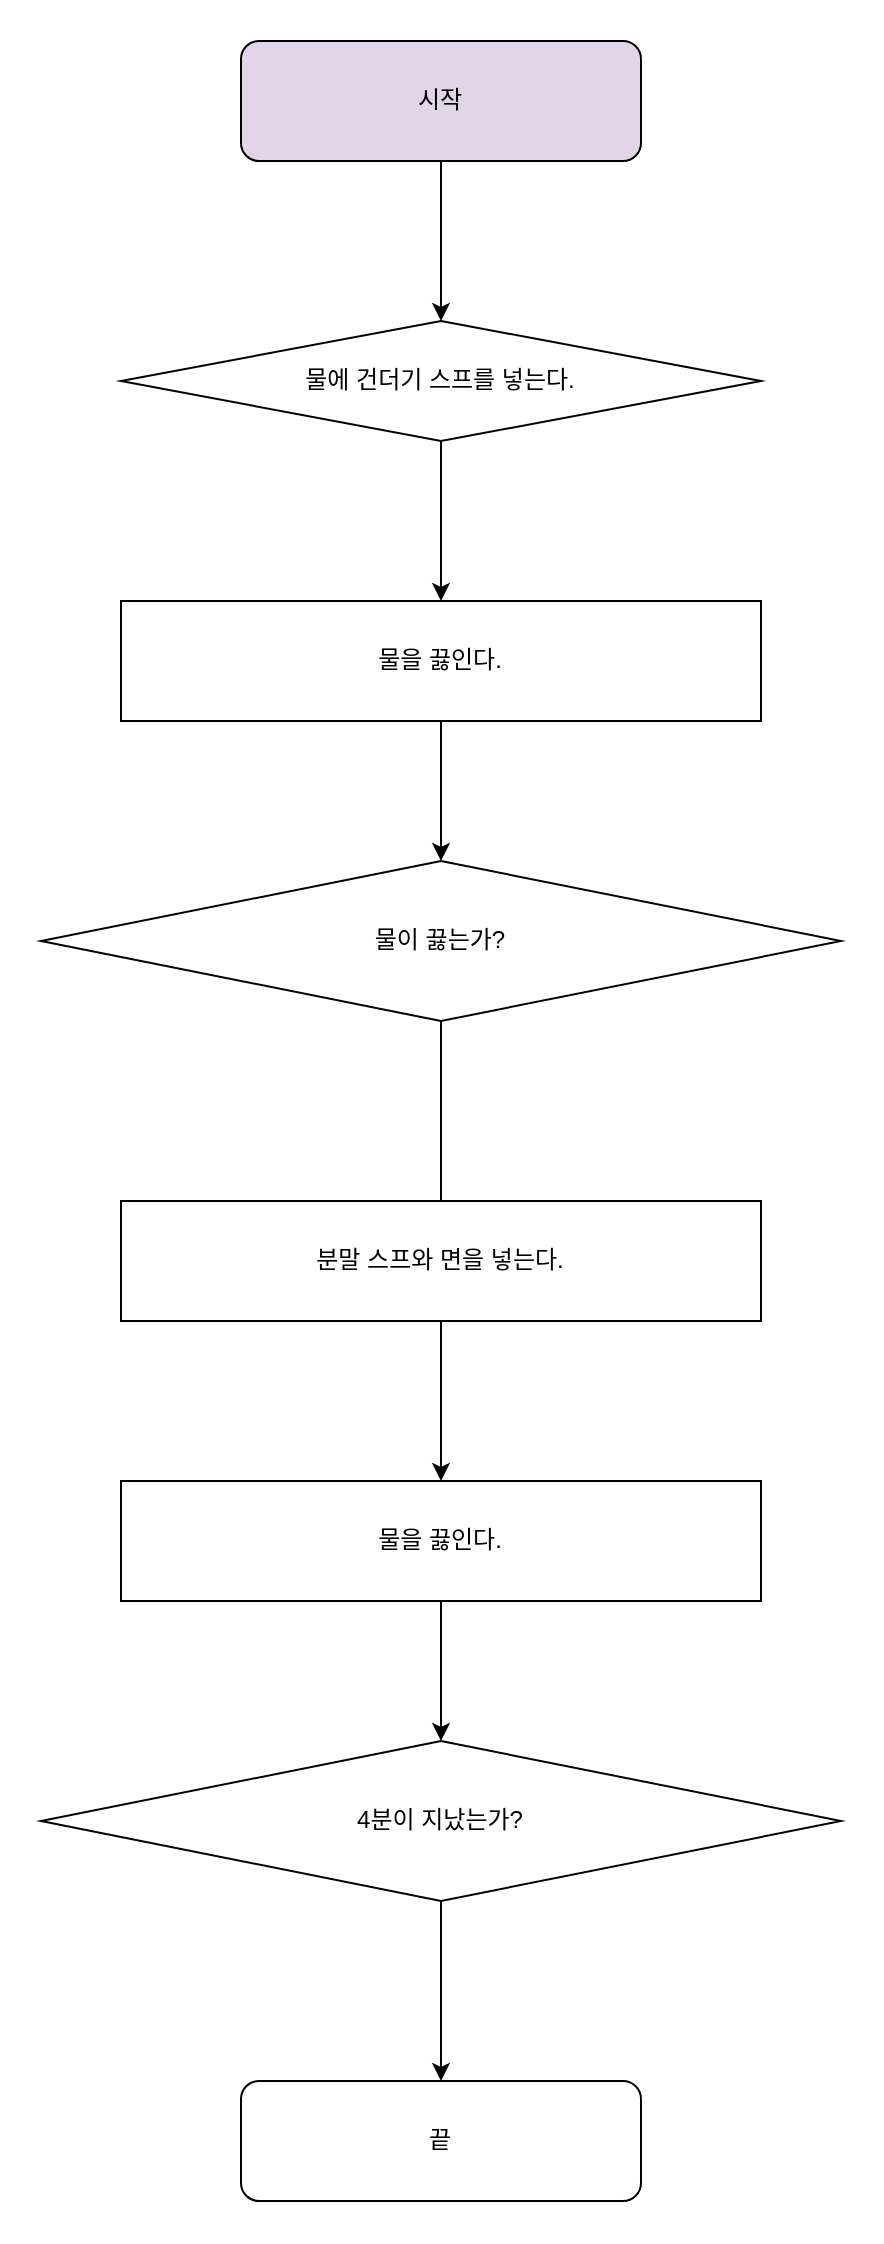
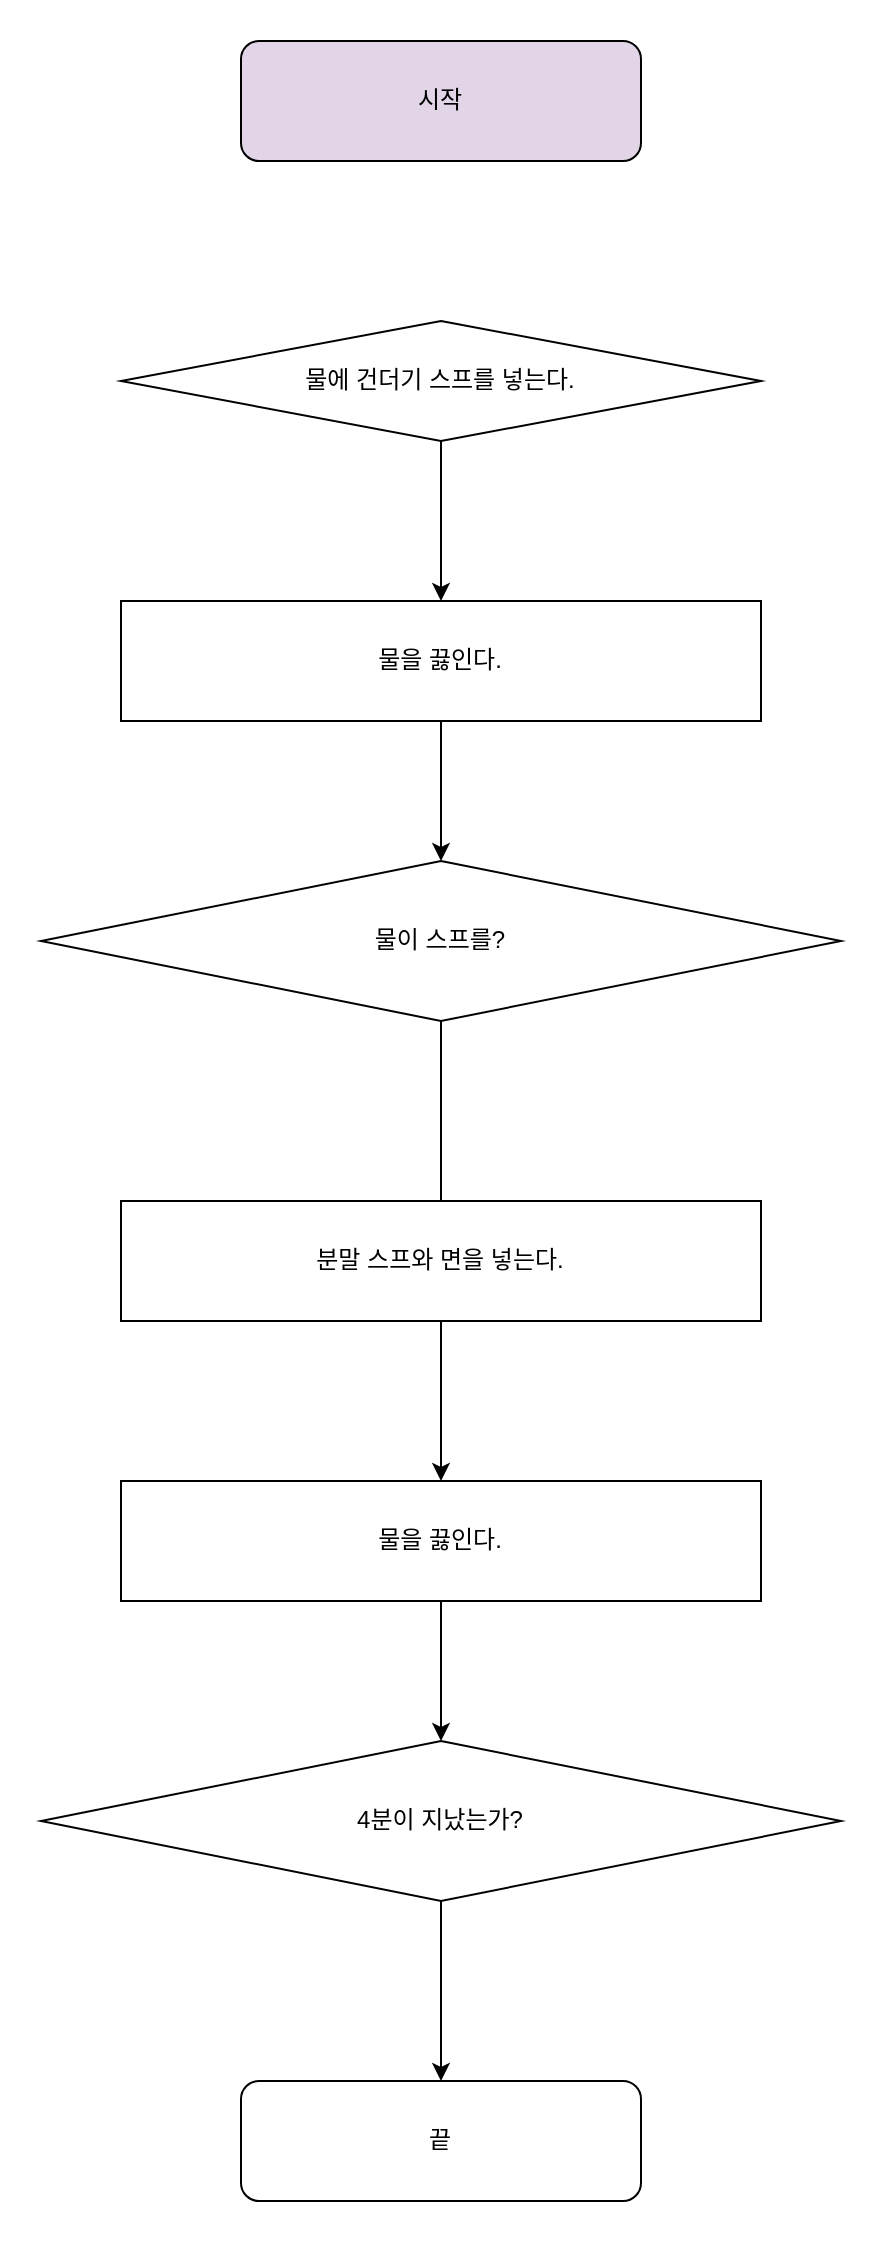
- <mxCell id="2" value="" style="edgeStyle=orthogonalEdgeStyle;rounded=0;orthogonalLoop=1;jettySize=auto;html=1;" edge="1" parent="1" source="3" target="5"><mxGeometry relative="1" as="geometry" /></mxCell>
- <mxCell id="9" value="물이 끓는가?" style="rhombus;whiteSpace=wrap;html=1;rounded=0;" vertex="1" parent="1"><mxGeometry x="20" y="430" width="400" height="80" as="geometry" /></mxCell>
+ <mxCell id="9" value="물이 스프를?" style="rhombus;whiteSpace=wrap;html=1;rounded=0;" vertex="1" parent="1"><mxGeometry x="20" y="430" width="400" height="80" as="geometry" /></mxCell>
